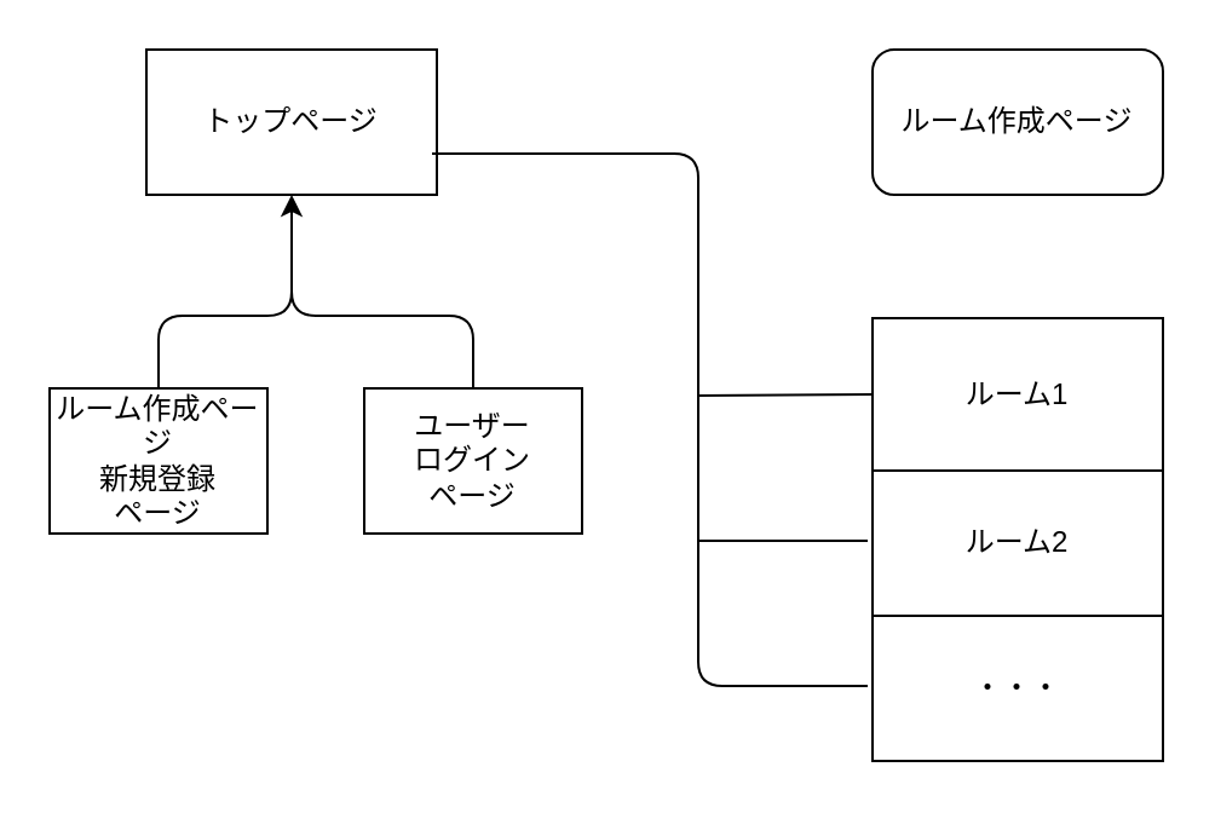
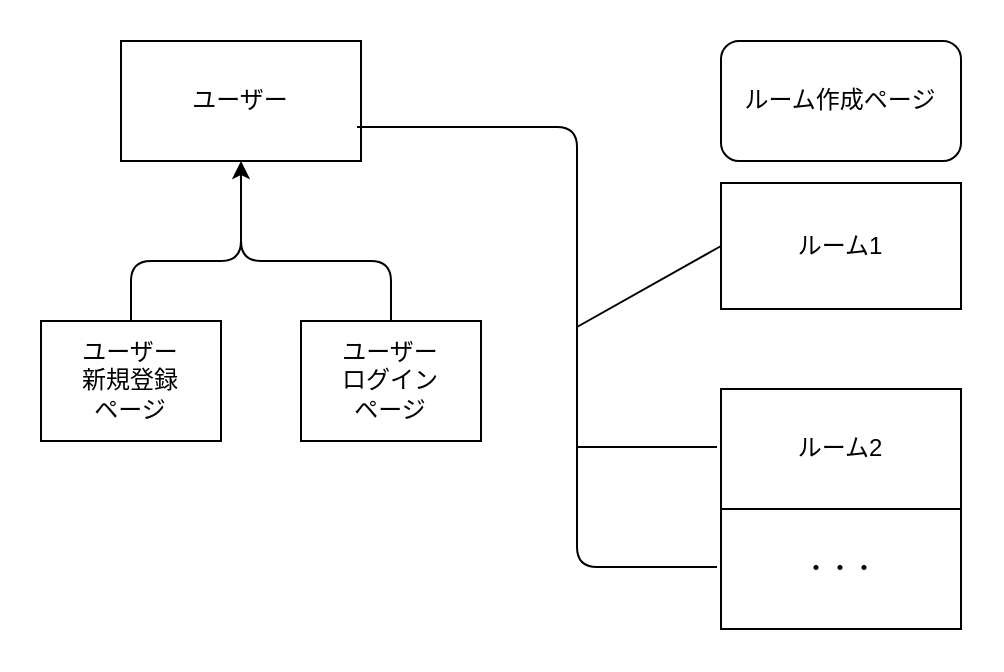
- <mxCell id="2" value="トップページ" style="rounded=0;whiteSpace=wrap;html=1;" parent="1" vertex="1"><mxGeometry x="60" y="20" width="120" height="60" as="geometry" /></mxCell>
+ <mxCell id="2" value="ユーザー" style="rounded=0;whiteSpace=wrap;html=1;" parent="1" vertex="1"><mxGeometry x="60" y="20" width="120" height="60" as="geometry" /></mxCell>
- <mxCell id="6" value="ルーム1" style="rounded=0;whiteSpace=wrap;html=1;" parent="1" vertex="1"><mxGeometry x="360" y="131" width="120" height="63" as="geometry" /></mxCell>
+ <mxCell id="6" value="ルーム1" style="rounded=0;whiteSpace=wrap;html=1;" parent="1" vertex="1"><mxGeometry x="360" y="91" width="120" height="63" as="geometry" /></mxCell>
- <mxCell id="3" value="ルーム作成ページ&lt;br&gt;新規登録&lt;br&gt;ページ" style="rounded=0;whiteSpace=wrap;html=1;" parent="1" vertex="1"><mxGeometry x="20" y="160" width="90" height="60" as="geometry" /></mxCell>
+ <mxCell id="3" value="ユーザー&lt;br&gt;新規登録&lt;br&gt;ページ" style="rounded=0;whiteSpace=wrap;html=1;" parent="1" vertex="1"><mxGeometry x="20" y="160" width="90" height="60" as="geometry" /></mxCell>
